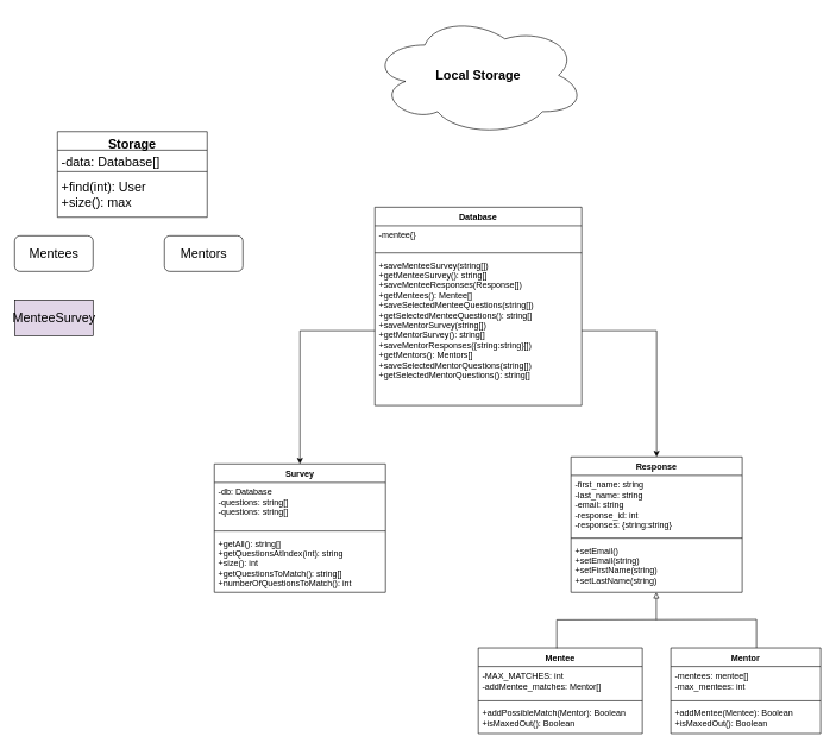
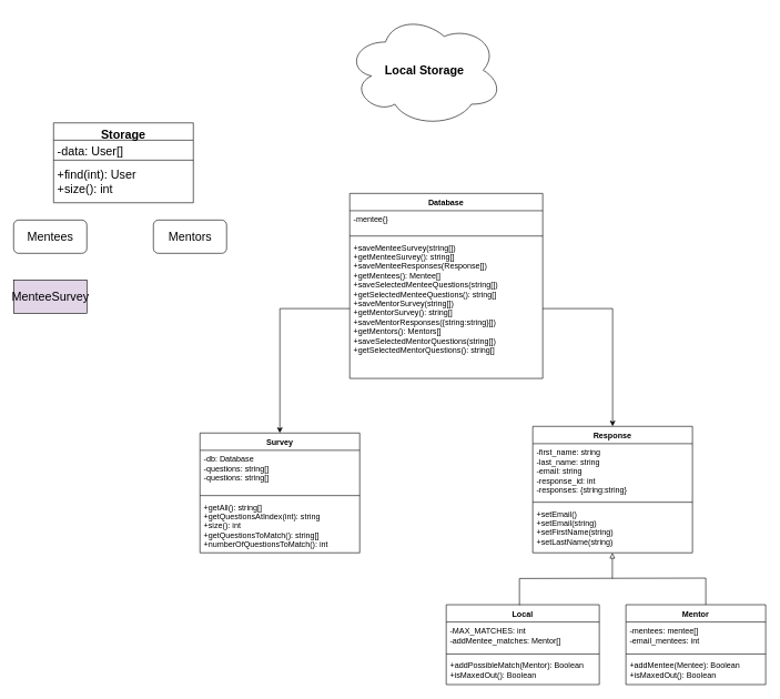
- <mxCell id="26" value="&lt;b&gt;&lt;font style=&quot;font-size: 18px;&quot;&gt;Local Storage&lt;/font&gt;&lt;/b&gt;" style="ellipse;shape=cloud;whiteSpace=wrap;html=1;" vertex="1" parent="1"><mxGeometry x="520" y="20" width="300" height="170" as="geometry" /></mxCell>
+ <mxCell id="26" value="&lt;b&gt;&lt;font style=&quot;font-size: 18px;&quot;&gt;Local Storage&lt;/font&gt;&lt;/b&gt;" style="ellipse;shape=cloud;whiteSpace=wrap;html=1;" vertex="1" parent="1"><mxGeometry x="520" y="20" width="235" height="170" as="geometry" /></mxCell>
- <mxCell id="30" value="-data: Database[]" style="text;strokeColor=none;fillColor=none;align=left;verticalAlign=top;spacingLeft=4;spacingRight=4;overflow=hidden;rotatable=0;points=[[0,0.5],[1,0.5]];portConstraint=eastwest;fontSize=18;" vertex="1" parent="29"><mxGeometry y="26" width="210" height="26" as="geometry" /></mxCell>
+ <mxCell id="30" value="-data: User[]" style="text;strokeColor=none;fillColor=none;align=left;verticalAlign=top;spacingLeft=4;spacingRight=4;overflow=hidden;rotatable=0;points=[[0,0.5],[1,0.5]];portConstraint=eastwest;fontSize=18;" vertex="1" parent="29"><mxGeometry y="26" width="210" height="26" as="geometry" /></mxCell>
- <mxCell id="32" value="+find(int): User&#10;+size(): max" style="text;strokeColor=none;fillColor=none;align=left;verticalAlign=top;spacingLeft=4;spacingRight=4;overflow=hidden;rotatable=0;points=[[0,0.5],[1,0.5]];portConstraint=eastwest;fontSize=18;" vertex="1" parent="29"><mxGeometry y="60" width="210" height="60" as="geometry" /></mxCell>
+ <mxCell id="32" value="+find(int): User&#10;+size(): int" style="text;strokeColor=none;fillColor=none;align=left;verticalAlign=top;spacingLeft=4;spacingRight=4;overflow=hidden;rotatable=0;points=[[0,0.5],[1,0.5]];portConstraint=eastwest;fontSize=18;" vertex="1" parent="29"><mxGeometry y="60" width="210" height="60" as="geometry" /></mxCell>
- <mxCell id="14" value="Mentee" style="swimlane;fontStyle=1;align=center;verticalAlign=top;childLayout=stackLayout;horizontal=1;startSize=26;horizontalStack=0;resizeParent=1;resizeParentMax=0;resizeLast=0;collapsible=1;marginBottom=0;" vertex="1" parent="1"><mxGeometry x="670" y="908" width="230" height="120" as="geometry" /></mxCell>
+ <mxCell id="14" value="Local" style="swimlane;fontStyle=1;align=center;verticalAlign=top;childLayout=stackLayout;horizontal=1;startSize=26;horizontalStack=0;resizeParent=1;resizeParentMax=0;resizeLast=0;collapsible=1;marginBottom=0;" vertex="1" parent="1"><mxGeometry x="670" y="908" width="230" height="120" as="geometry" /></mxCell>
- <mxCell id="19" value="-mentees: mentee[]&#10;-max_mentees: int" style="text;strokeColor=none;fillColor=none;align=left;verticalAlign=top;spacingLeft=4;spacingRight=4;overflow=hidden;rotatable=0;points=[[0,0.5],[1,0.5]];portConstraint=eastwest;" vertex="1" parent="18"><mxGeometry y="26" width="210" height="44" as="geometry" /></mxCell>
+ <mxCell id="19" value="-mentees: mentee[]&#10;-email_mentees: int" style="text;strokeColor=none;fillColor=none;align=left;verticalAlign=top;spacingLeft=4;spacingRight=4;overflow=hidden;rotatable=0;points=[[0,0.5],[1,0.5]];portConstraint=eastwest;" vertex="1" parent="18"><mxGeometry y="26" width="210" height="44" as="geometry" /></mxCell>
